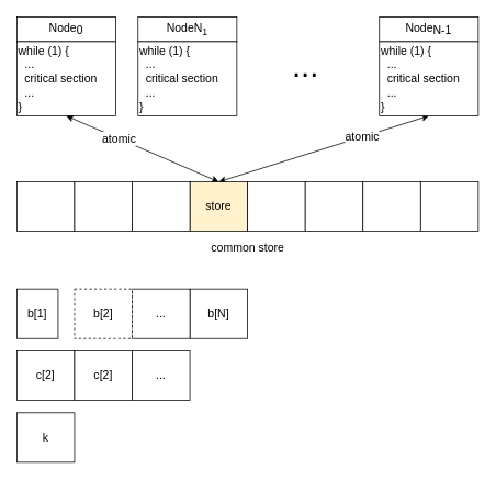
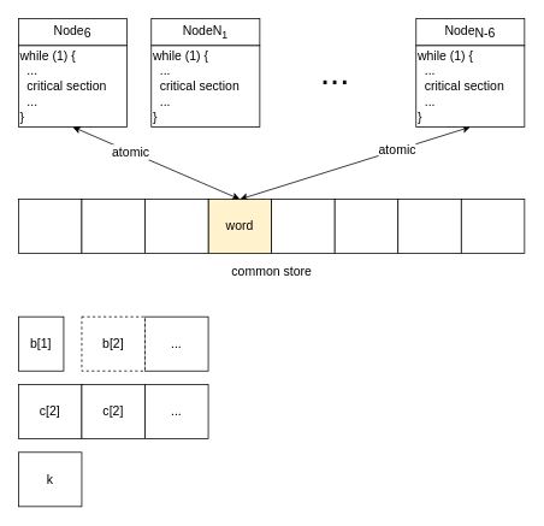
- <mxCell id="4" value="Node&lt;sub style=&quot;font-size: 14px&quot;&gt;0&lt;/sub&gt;" style="rounded=0;whiteSpace=wrap;html=1;strokeColor=#000000;fontSize=14;align=center;" vertex="1" parent="3"><mxGeometry width="120" height="30" as="geometry" /></mxCell>
+ <mxCell id="4" value="Node&lt;sub style=&quot;font-size: 14px&quot;&gt;6&lt;/sub&gt;" style="rounded=0;whiteSpace=wrap;html=1;strokeColor=#000000;fontSize=14;align=center;" vertex="1" parent="3"><mxGeometry width="120" height="30" as="geometry" /></mxCell>
- <mxCell id="23" value="Node&lt;sub style=&quot;font-size: 14px&quot;&gt;N-1&lt;/sub&gt;" style="rounded=0;whiteSpace=wrap;html=1;strokeColor=#000000;fontSize=14;align=center;" vertex="1" parent="22"><mxGeometry width="120" height="30" as="geometry" /></mxCell>
+ <mxCell id="23" value="Node&lt;sub style=&quot;font-size: 14px&quot;&gt;N-6&lt;/sub&gt;" style="rounded=0;whiteSpace=wrap;html=1;strokeColor=#000000;fontSize=14;align=center;" vertex="1" parent="22"><mxGeometry width="120" height="30" as="geometry" /></mxCell>
- <mxCell id="11" value="store" style="rounded=0;whiteSpace=wrap;html=1;fontSize=14;fillColor=#fff2cc;" vertex="1" parent="10"><mxGeometry x="210" width="70" height="60" as="geometry" /></mxCell>
+ <mxCell id="11" value="word" style="rounded=0;whiteSpace=wrap;html=1;fontSize=14;fillColor=#fff2cc;" vertex="1" parent="10"><mxGeometry x="210" width="70" height="60" as="geometry" /></mxCell>
- <mxCell id="26" value="b[N]" style="rounded=0;whiteSpace=wrap;html=1;fontSize=14;" vertex="1" parent="1"><mxGeometry x="230" y="350" width="70" height="60" as="geometry" /></mxCell>
